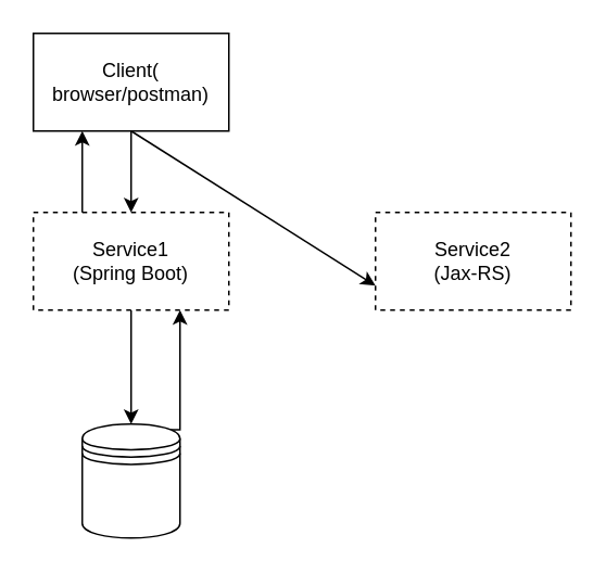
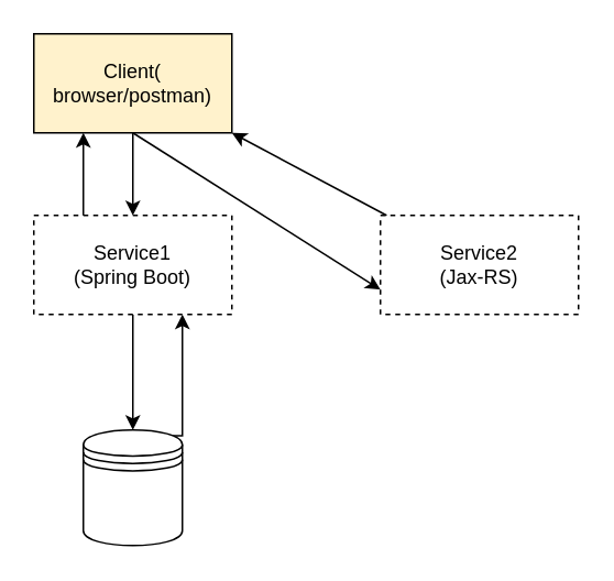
- <mxCell id="2" value="Client(&lt;br&gt;browser/postman)" style="rounded=0;whiteSpace=wrap;html=1;" vertex="1" parent="1"><mxGeometry x="20" y="20" width="120" height="60" as="geometry" /></mxCell>
+ <mxCell id="2" value="Client(&lt;br&gt;browser/postman)" style="rounded=0;whiteSpace=wrap;html=1;fillColor=#fff2cc;" vertex="1" parent="1"><mxGeometry x="20" y="20" width="120" height="60" as="geometry" /></mxCell>
+ <mxCell id="11" value="" style="endArrow=classic;html=1;rounded=0;entryX=1;entryY=1;entryDx=0;entryDy=0;" edge="1" parent="1" source="5" target="2"><mxGeometry width="50" height="50" relative="1" as="geometry"><mxPoint x="69.6" y="141.02" as="sourcePoint" /><mxPoint x="60" y="90" as="targetPoint" /></mxGeometry></mxCell>
